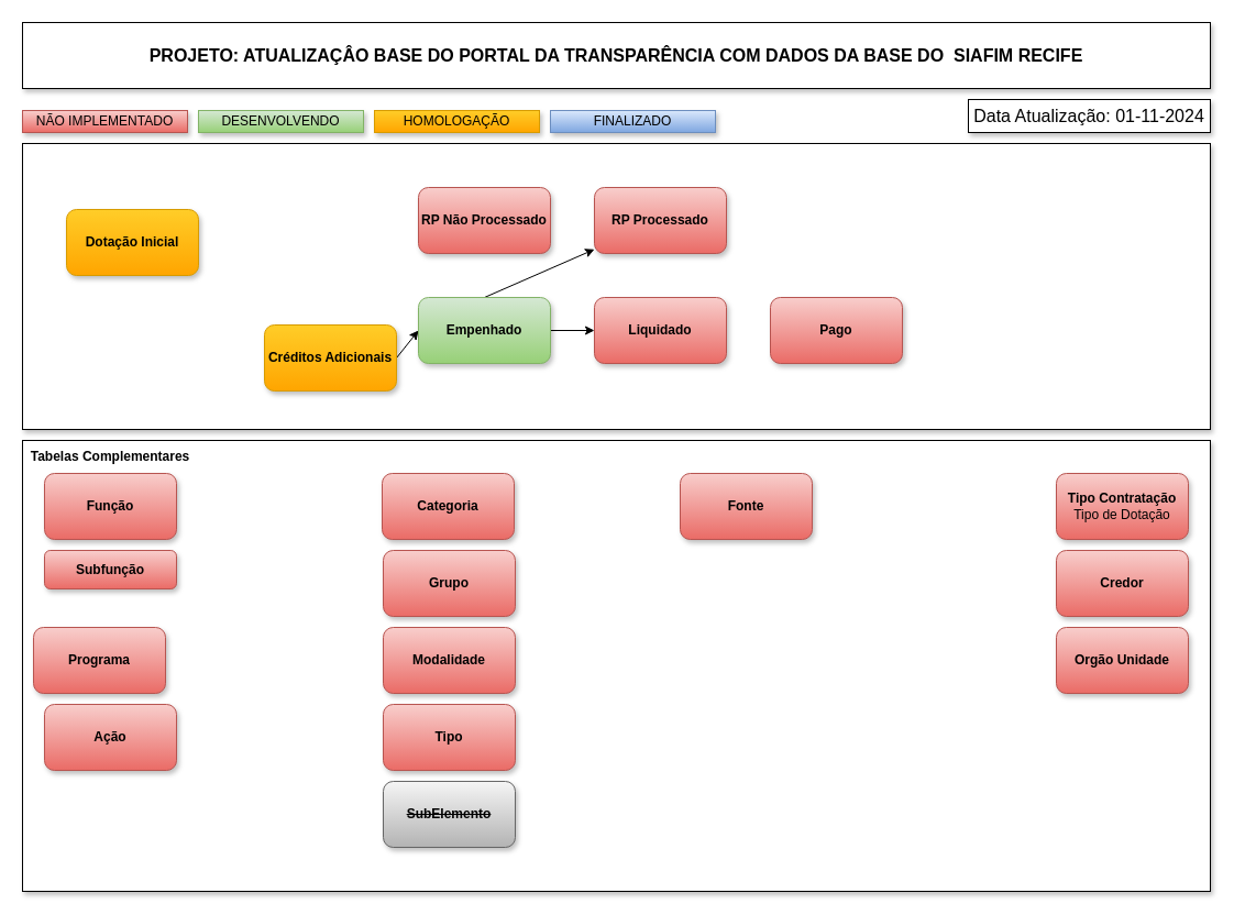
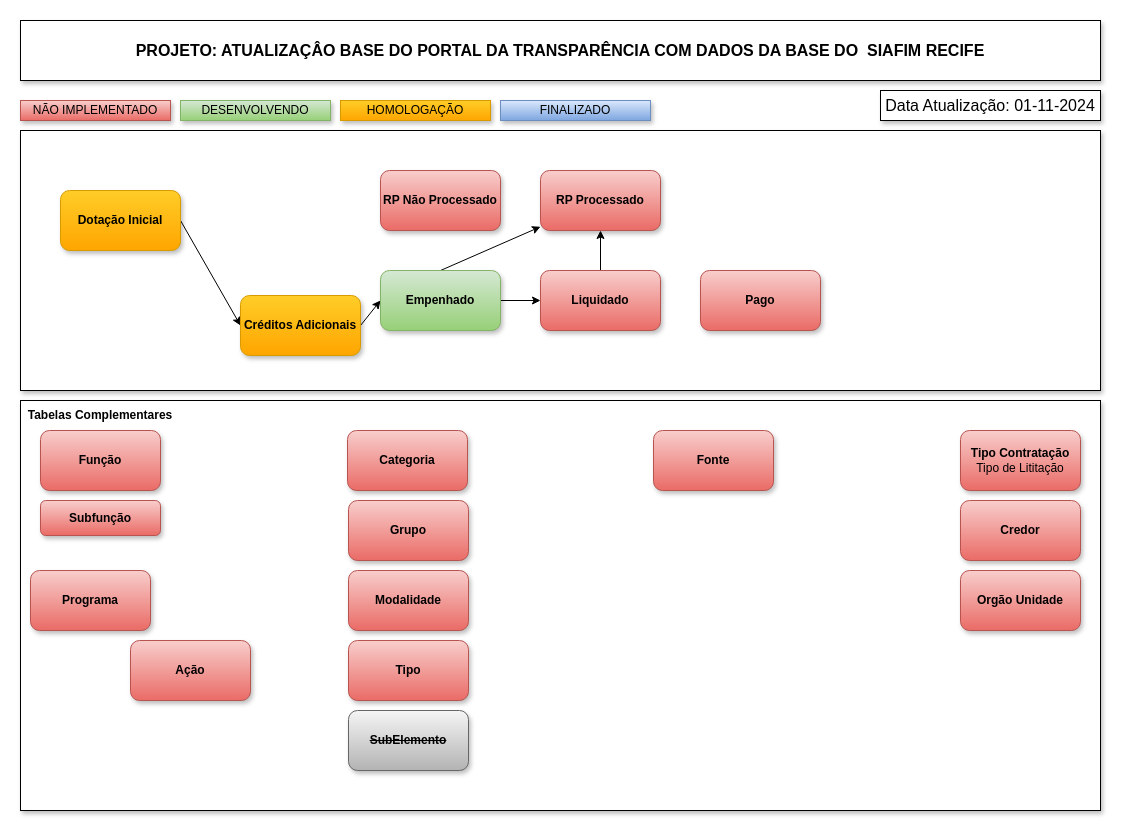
+ <mxCell id="24" style="edgeStyle=none;html=1;exitX=0.5;exitY=0;exitDx=0;exitDy=0;entryX=0.5;entryY=1;entryDx=0;entryDy=0;" edge="1" parent="1" source="25" target="28"><mxGeometry relative="1" as="geometry" /></mxCell>
+ <mxCell id="13" style="edgeStyle=none;html=1;exitX=1;exitY=0.5;exitDx=0;exitDy=0;entryX=0;entryY=0.5;entryDx=0;entryDy=0;" edge="1" parent="1" source="14" target="16"><mxGeometry relative="1" as="geometry" /></mxCell>
- <mxCell id="34" value="&lt;b&gt;Fonte&lt;/b&gt;" style="rounded=1;whiteSpace=wrap;html=1;shadow=1;fillColor=#f8cecc;gradientColor=#ea6b66;strokeColor=#b85450;" vertex="1" parent="1"><mxGeometry x="618" y="430" width="120" height="60" as="geometry" /></mxCell>
+ <mxCell id="34" value="&lt;b&gt;Fonte&lt;/b&gt;" style="rounded=1;whiteSpace=wrap;html=1;shadow=1;fillColor=#f8cecc;gradientColor=#ea6b66;strokeColor=#b85450;" vertex="1" parent="1"><mxGeometry x="653" y="430" width="120" height="60" as="geometry" /></mxCell>
- <mxCell id="6" value="&lt;b&gt;Tipo Contratação&lt;/b&gt;&lt;br&gt;Tipo de Dotação" style="rounded=1;whiteSpace=wrap;html=1;shadow=1;fillColor=#f8cecc;gradientColor=#ea6b66;strokeColor=#b85450;" vertex="1" parent="2"><mxGeometry x="940" y="30" width="120" height="60" as="geometry" /></mxCell>
+ <mxCell id="6" value="&lt;b&gt;Tipo Contratação&lt;/b&gt;&lt;br&gt;Tipo de Lititação" style="rounded=1;whiteSpace=wrap;html=1;shadow=1;fillColor=#f8cecc;gradientColor=#ea6b66;strokeColor=#b85450;" vertex="1" parent="2"><mxGeometry x="940" y="30" width="120" height="60" as="geometry" /></mxCell>
- <mxCell id="32" value="&lt;b&gt;Ação&lt;/b&gt;" style="rounded=1;whiteSpace=wrap;html=1;shadow=1;fillColor=#f8cecc;gradientColor=#ea6b66;strokeColor=#b85450;" vertex="1" parent="1"><mxGeometry x="40" y="640" width="120" height="60" as="geometry" /></mxCell>
+ <mxCell id="32" value="&lt;b&gt;Ação&lt;/b&gt;" style="rounded=1;whiteSpace=wrap;html=1;shadow=1;fillColor=#f8cecc;gradientColor=#ea6b66;strokeColor=#b85450;" vertex="1" parent="1"><mxGeometry x="130" y="640" width="120" height="60" as="geometry" /></mxCell>
